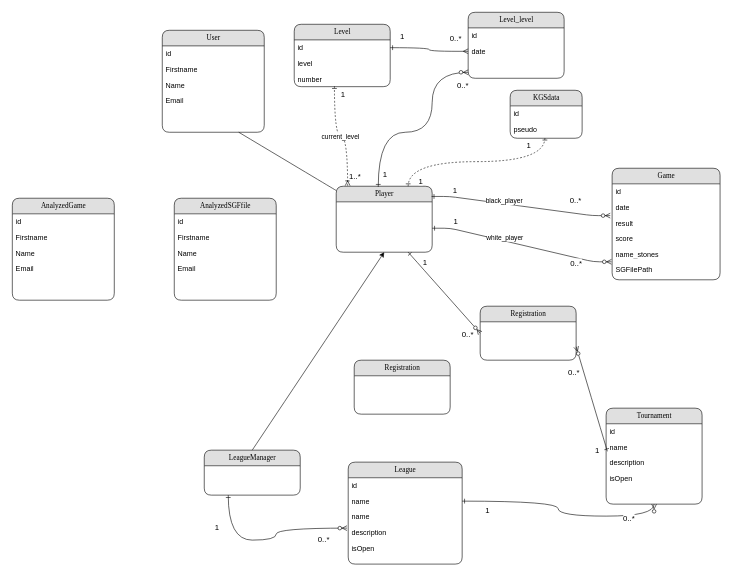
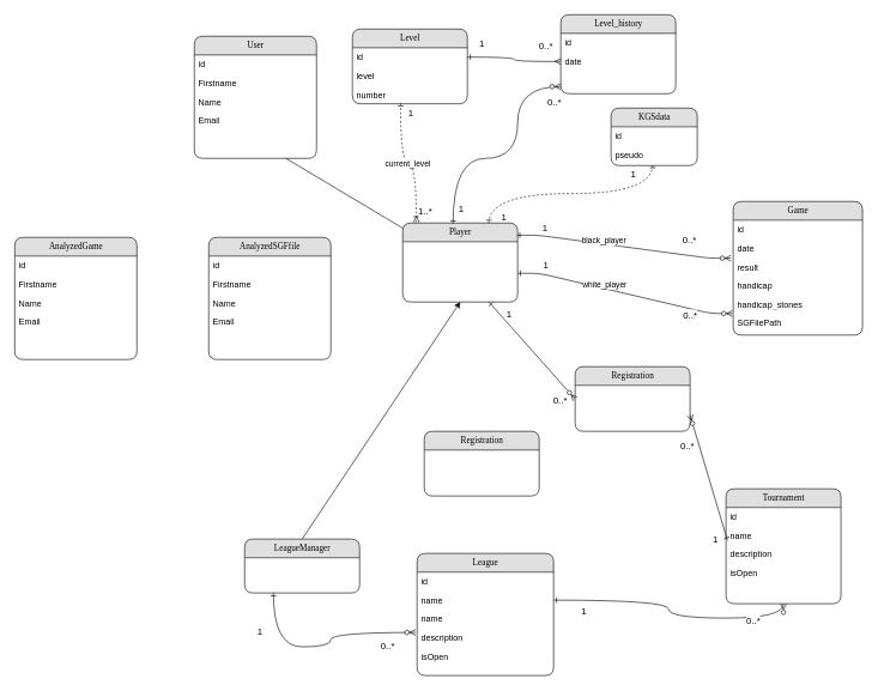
- <mxCell id="10" value="Level_level" style="swimlane;html=1;fontStyle=0;childLayout=stackLayout;horizontal=1;startSize=26;fillColor=#e0e0e0;horizontalStack=0;resizeParent=1;resizeLast=0;collapsible=1;marginBottom=0;swimlaneFillColor=#ffffff;align=center;rounded=1;shadow=0;comic=0;labelBackgroundColor=none;strokeWidth=1;fontFamily=Verdana;fontSize=12" parent="1" vertex="1"><mxGeometry x="780" y="20" width="160" height="110" as="geometry" /></mxCell>
+ <mxCell id="10" value="Level_history" style="swimlane;html=1;fontStyle=0;childLayout=stackLayout;horizontal=1;startSize=26;fillColor=#e0e0e0;horizontalStack=0;resizeParent=1;resizeLast=0;collapsible=1;marginBottom=0;swimlaneFillColor=#ffffff;align=center;rounded=1;shadow=0;comic=0;labelBackgroundColor=none;strokeWidth=1;fontFamily=Verdana;fontSize=12" parent="1" vertex="1"><mxGeometry x="780" y="20" width="160" height="110" as="geometry" /></mxCell>
- <mxCell id="21" value="score" style="text;html=1;strokeColor=none;fillColor=none;spacingLeft=4;spacingRight=4;whiteSpace=wrap;overflow=hidden;rotatable=0;points=[[0,0.5],[1,0.5]];portConstraint=eastwest;" parent="17" vertex="1"><mxGeometry y="104" width="180" height="26" as="geometry" /></mxCell>
+ <mxCell id="21" value="handicap" style="text;html=1;strokeColor=none;fillColor=none;spacingLeft=4;spacingRight=4;whiteSpace=wrap;overflow=hidden;rotatable=0;points=[[0,0.5],[1,0.5]];portConstraint=eastwest;" parent="17" vertex="1"><mxGeometry y="104" width="180" height="26" as="geometry" /></mxCell>
- <mxCell id="22" value="name_stones" style="text;html=1;strokeColor=none;fillColor=none;spacingLeft=4;spacingRight=4;whiteSpace=wrap;overflow=hidden;rotatable=0;points=[[0,0.5],[1,0.5]];portConstraint=eastwest;" parent="17" vertex="1"><mxGeometry y="130" width="180" height="26" as="geometry" /></mxCell>
+ <mxCell id="22" value="handicap_stones" style="text;html=1;strokeColor=none;fillColor=none;spacingLeft=4;spacingRight=4;whiteSpace=wrap;overflow=hidden;rotatable=0;points=[[0,0.5],[1,0.5]];portConstraint=eastwest;" parent="17" vertex="1"><mxGeometry y="130" width="180" height="26" as="geometry" /></mxCell>
